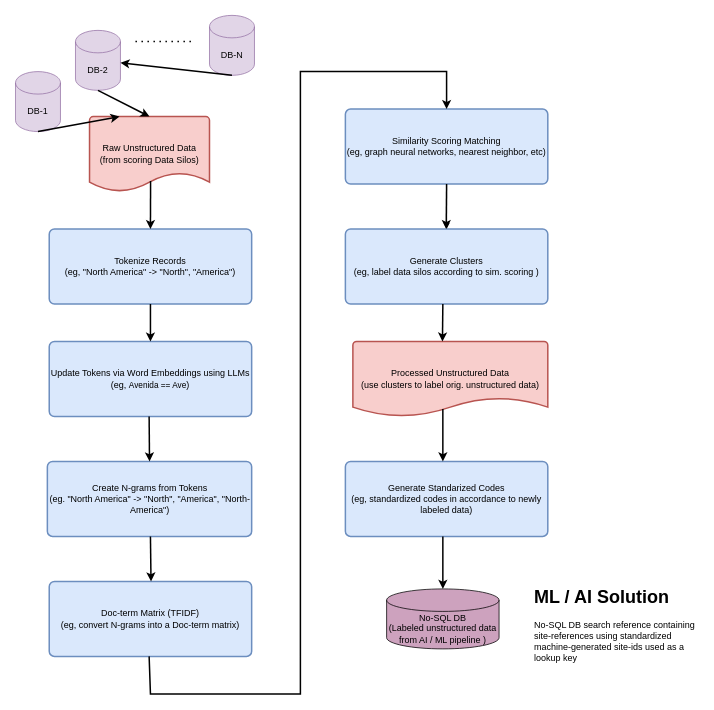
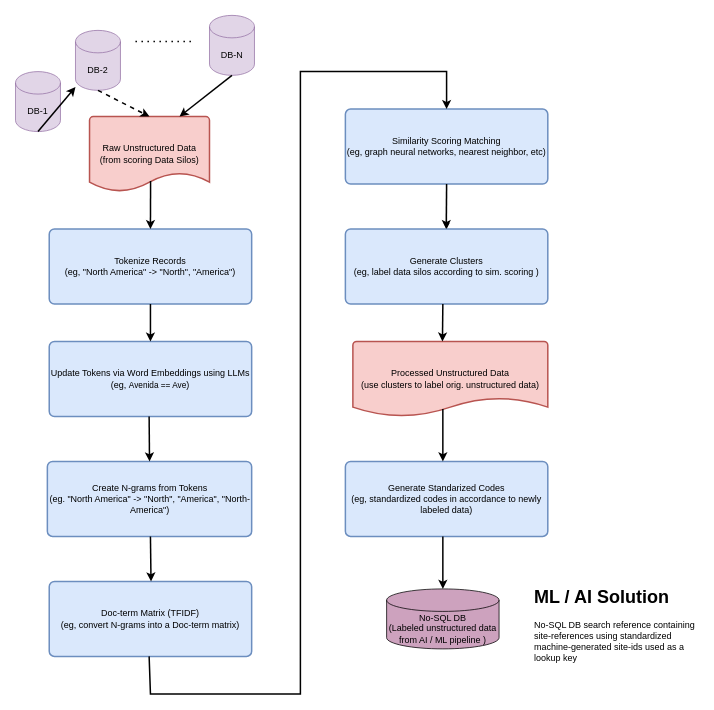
- <mxCell id="18" value="" style="endArrow=classic;html=1;rounded=0;exitX=0.5;exitY=1;exitDx=0;exitDy=0;exitPerimeter=0;strokeWidth=2;" edge="1" parent="1" source="6" target="5"><mxGeometry width="50" height="50" relative="1" as="geometry"><mxPoint x="530" y="65" as="sourcePoint" /><mxPoint x="580" y="15" as="targetPoint" /></mxGeometry></mxCell>
+ <mxCell id="18" value="" style="endArrow=classic;html=1;rounded=0;exitX=0.5;exitY=1;exitDx=0;exitDy=0;exitPerimeter=0;entryX=0.75;entryY=0;entryDx=0;entryDy=0;entryPerimeter=0;strokeWidth=2;" edge="1" parent="1" source="6" target="7"><mxGeometry width="50" height="50" relative="1" as="geometry"><mxPoint x="530" y="65" as="sourcePoint" /><mxPoint x="580" y="15" as="targetPoint" /></mxGeometry></mxCell>
- <mxCell id="17" value="" style="endArrow=classic;html=1;rounded=0;exitX=0.5;exitY=1;exitDx=0;exitDy=0;exitPerimeter=0;entryX=0.5;entryY=0;entryDx=0;entryDy=0;entryPerimeter=0;strokeWidth=2;" edge="1" parent="1" source="5" target="7"><mxGeometry width="50" height="50" relative="1" as="geometry"><mxPoint x="520" y="65" as="sourcePoint" /><mxPoint x="570" y="15" as="targetPoint" /></mxGeometry></mxCell>
+ <mxCell id="17" value="" style="endArrow=classic;html=1;rounded=0;exitX=0.5;exitY=1;exitDx=0;exitDy=0;exitPerimeter=0;entryX=0.5;entryY=0;entryDx=0;entryDy=0;entryPerimeter=0;strokeWidth=2;dashed=1;" edge="1" parent="1" source="5" target="7"><mxGeometry width="50" height="50" relative="1" as="geometry"><mxPoint x="520" y="65" as="sourcePoint" /><mxPoint x="570" y="15" as="targetPoint" /></mxGeometry></mxCell>
- <mxCell id="16" value="" style="endArrow=classic;html=1;rounded=0;exitX=0.5;exitY=1;exitDx=0;exitDy=0;exitPerimeter=0;entryX=0.25;entryY=0;entryDx=0;entryDy=0;entryPerimeter=0;strokeWidth=2;" edge="1" parent="1" source="2" target="7"><mxGeometry width="50" height="50" relative="1" as="geometry"><mxPoint x="480" y="85" as="sourcePoint" /><mxPoint x="530" as="targetPoint" y="35" /></mxGeometry></mxCell>
+ <mxCell id="16" value="" style="endArrow=classic;html=1;rounded=0;exitX=0.5;exitY=1;exitDx=0;exitDy=0;exitPerimeter=0;strokeWidth=2;" edge="1" parent="1" source="2" target="5"><mxGeometry width="50" height="50" relative="1" as="geometry"><mxPoint x="480" y="85" as="sourcePoint" /><mxPoint x="530" as="targetPoint" y="35" /></mxGeometry></mxCell>
